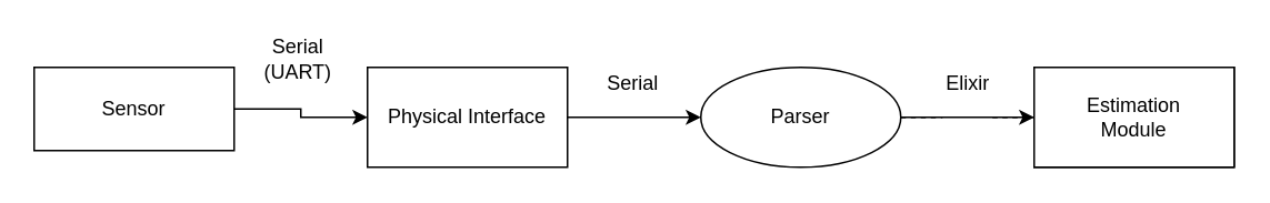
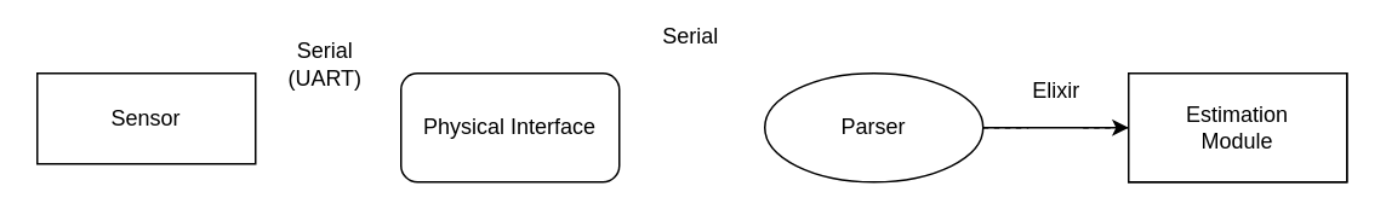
- <mxCell id="11" value="Serial" style="text;html=1;align=center;verticalAlign=middle;resizable=0;points=[];autosize=1;" parent="1" vertex="1"><mxGeometry x="354" y="40" width="50" height="20" as="geometry" /></mxCell>
+ <mxCell id="11" value="Serial" style="text;html=1;align=center;verticalAlign=middle;resizable=0;points=[];autosize=1;" parent="1" vertex="1"><mxGeometry x="354" y="10" width="50" height="20" as="geometry" /></mxCell>
- <mxCell id="2" value="" style="edgeStyle=orthogonalEdgeStyle;rounded=0;orthogonalLoop=1;jettySize=auto;html=1;" parent="1" source="3" target="5" edge="1"><mxGeometry relative="1" as="geometry" /></mxCell>
- <mxCell id="5" value="Physical Interface" style="rounded=0;whiteSpace=wrap;html=1;" parent="1" vertex="1"><mxGeometry x="220" y="40" width="120" height="60" as="geometry" /></mxCell>
+ <mxCell id="5" value="Physical Interface" style="whiteSpace=wrap;html=1;rounded=1;" parent="1" vertex="1"><mxGeometry x="220" y="40" width="120" height="60" as="geometry" /></mxCell>
- <mxCell id="4" value="" style="edgeStyle=orthogonalEdgeStyle;rounded=0;orthogonalLoop=1;jettySize=auto;html=1;" parent="1" source="5" target="9" edge="1"><mxGeometry relative="1" as="geometry" /></mxCell>
